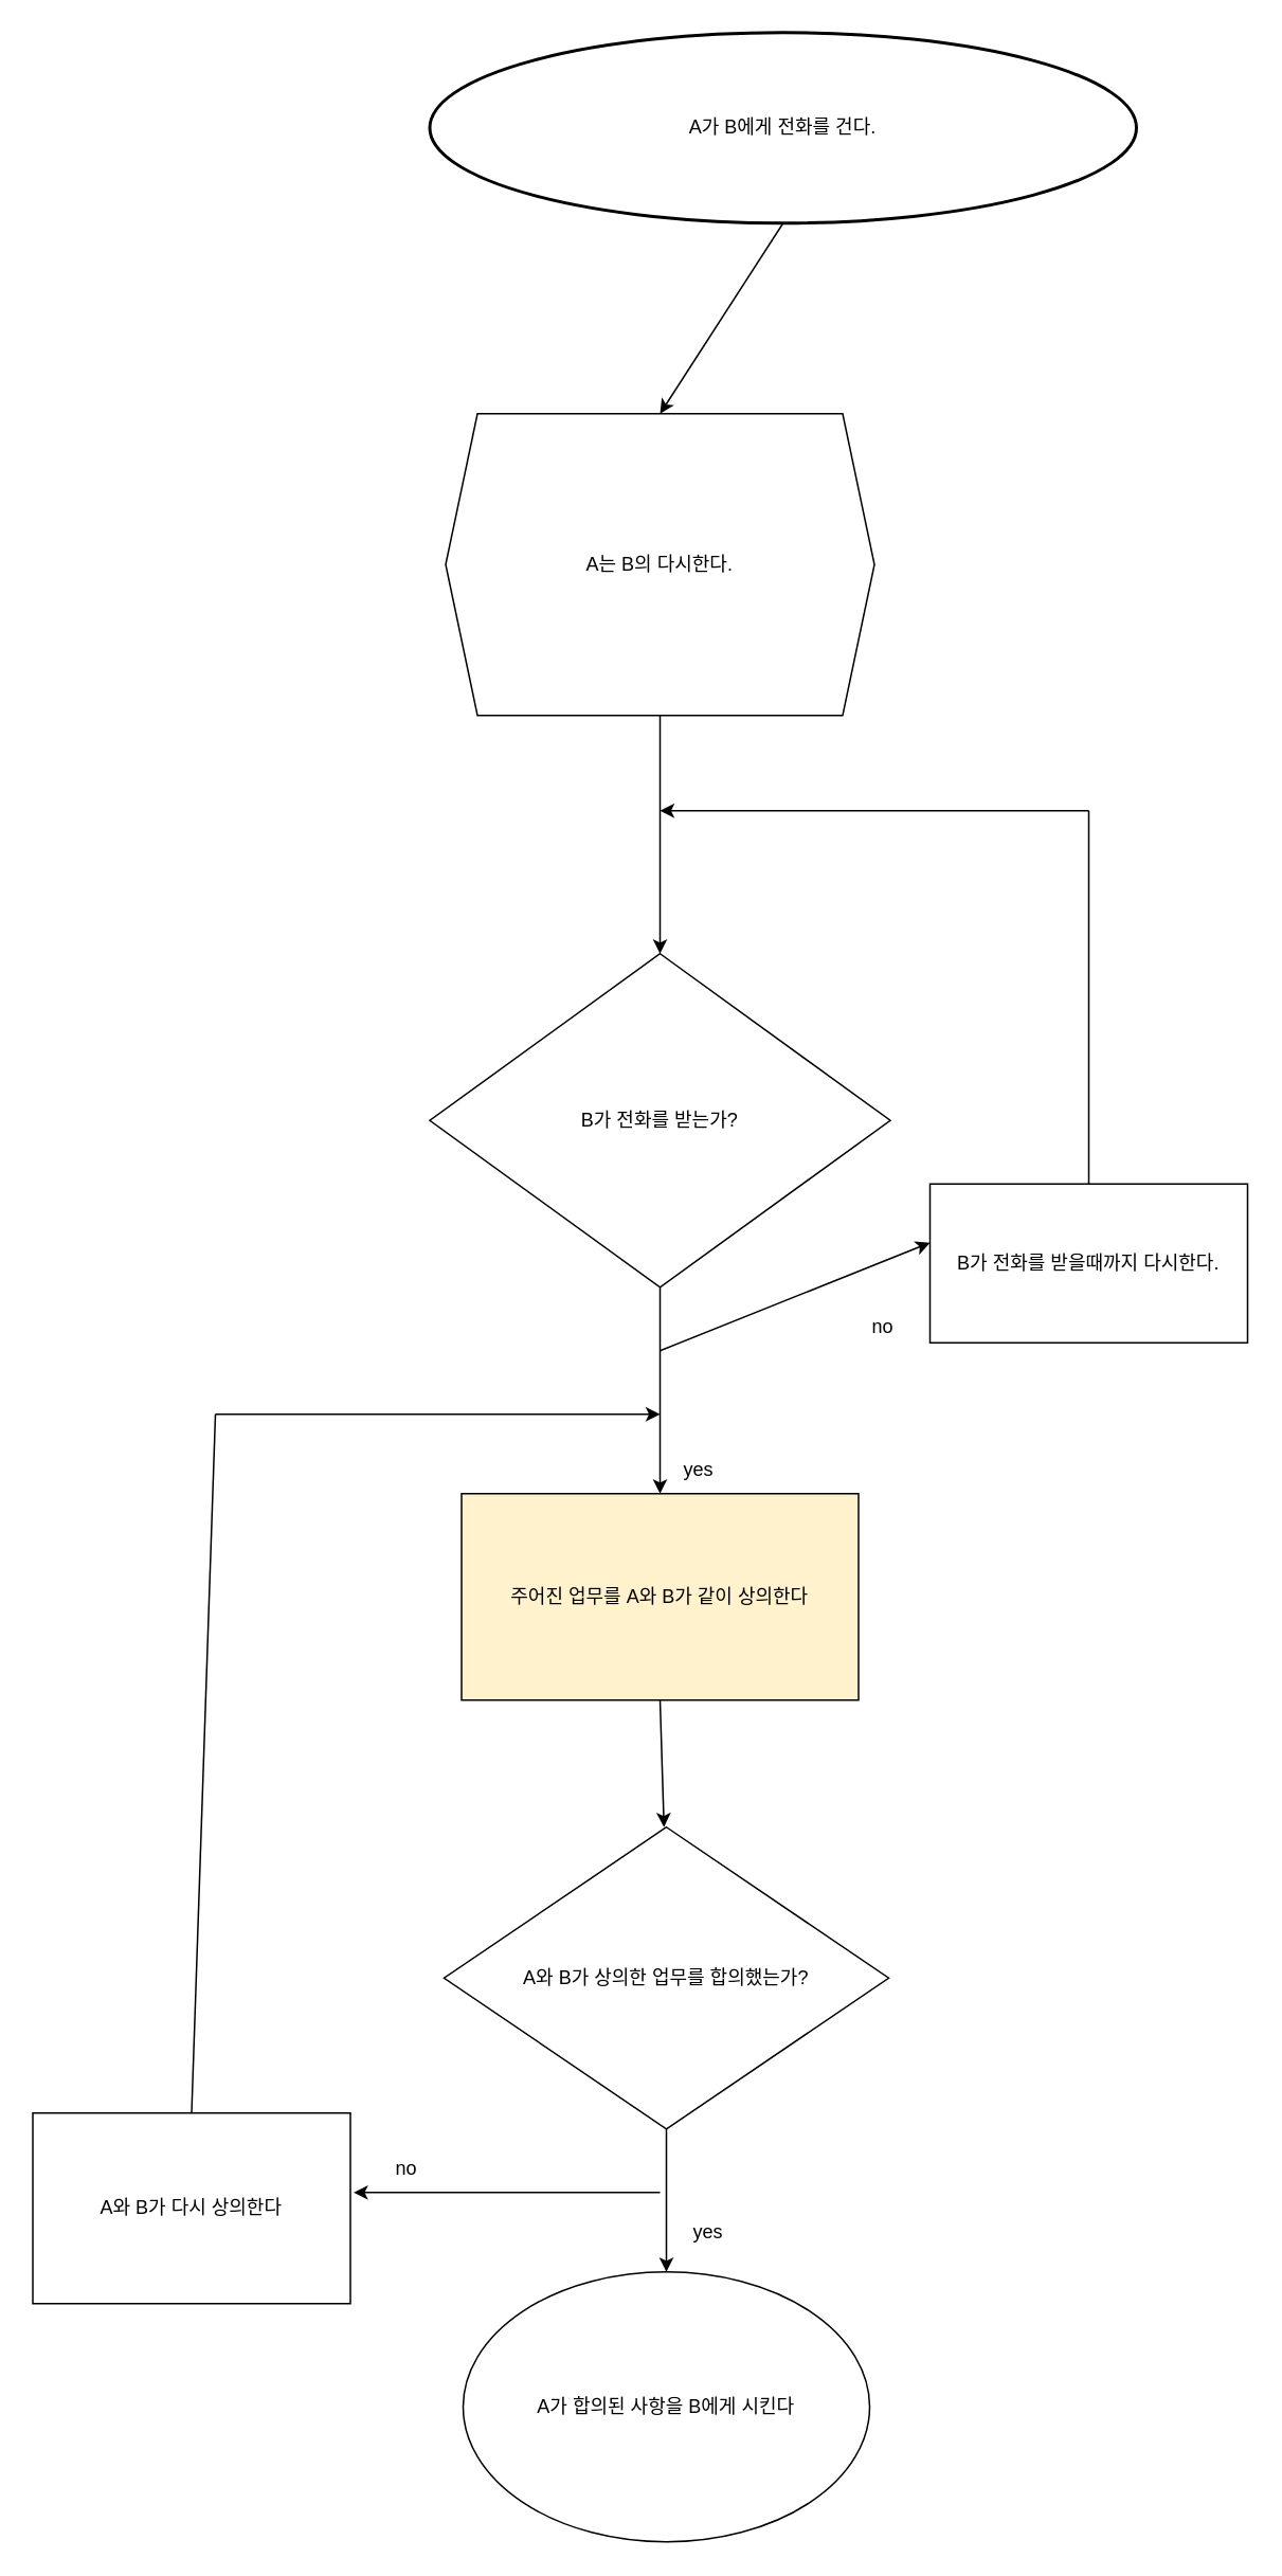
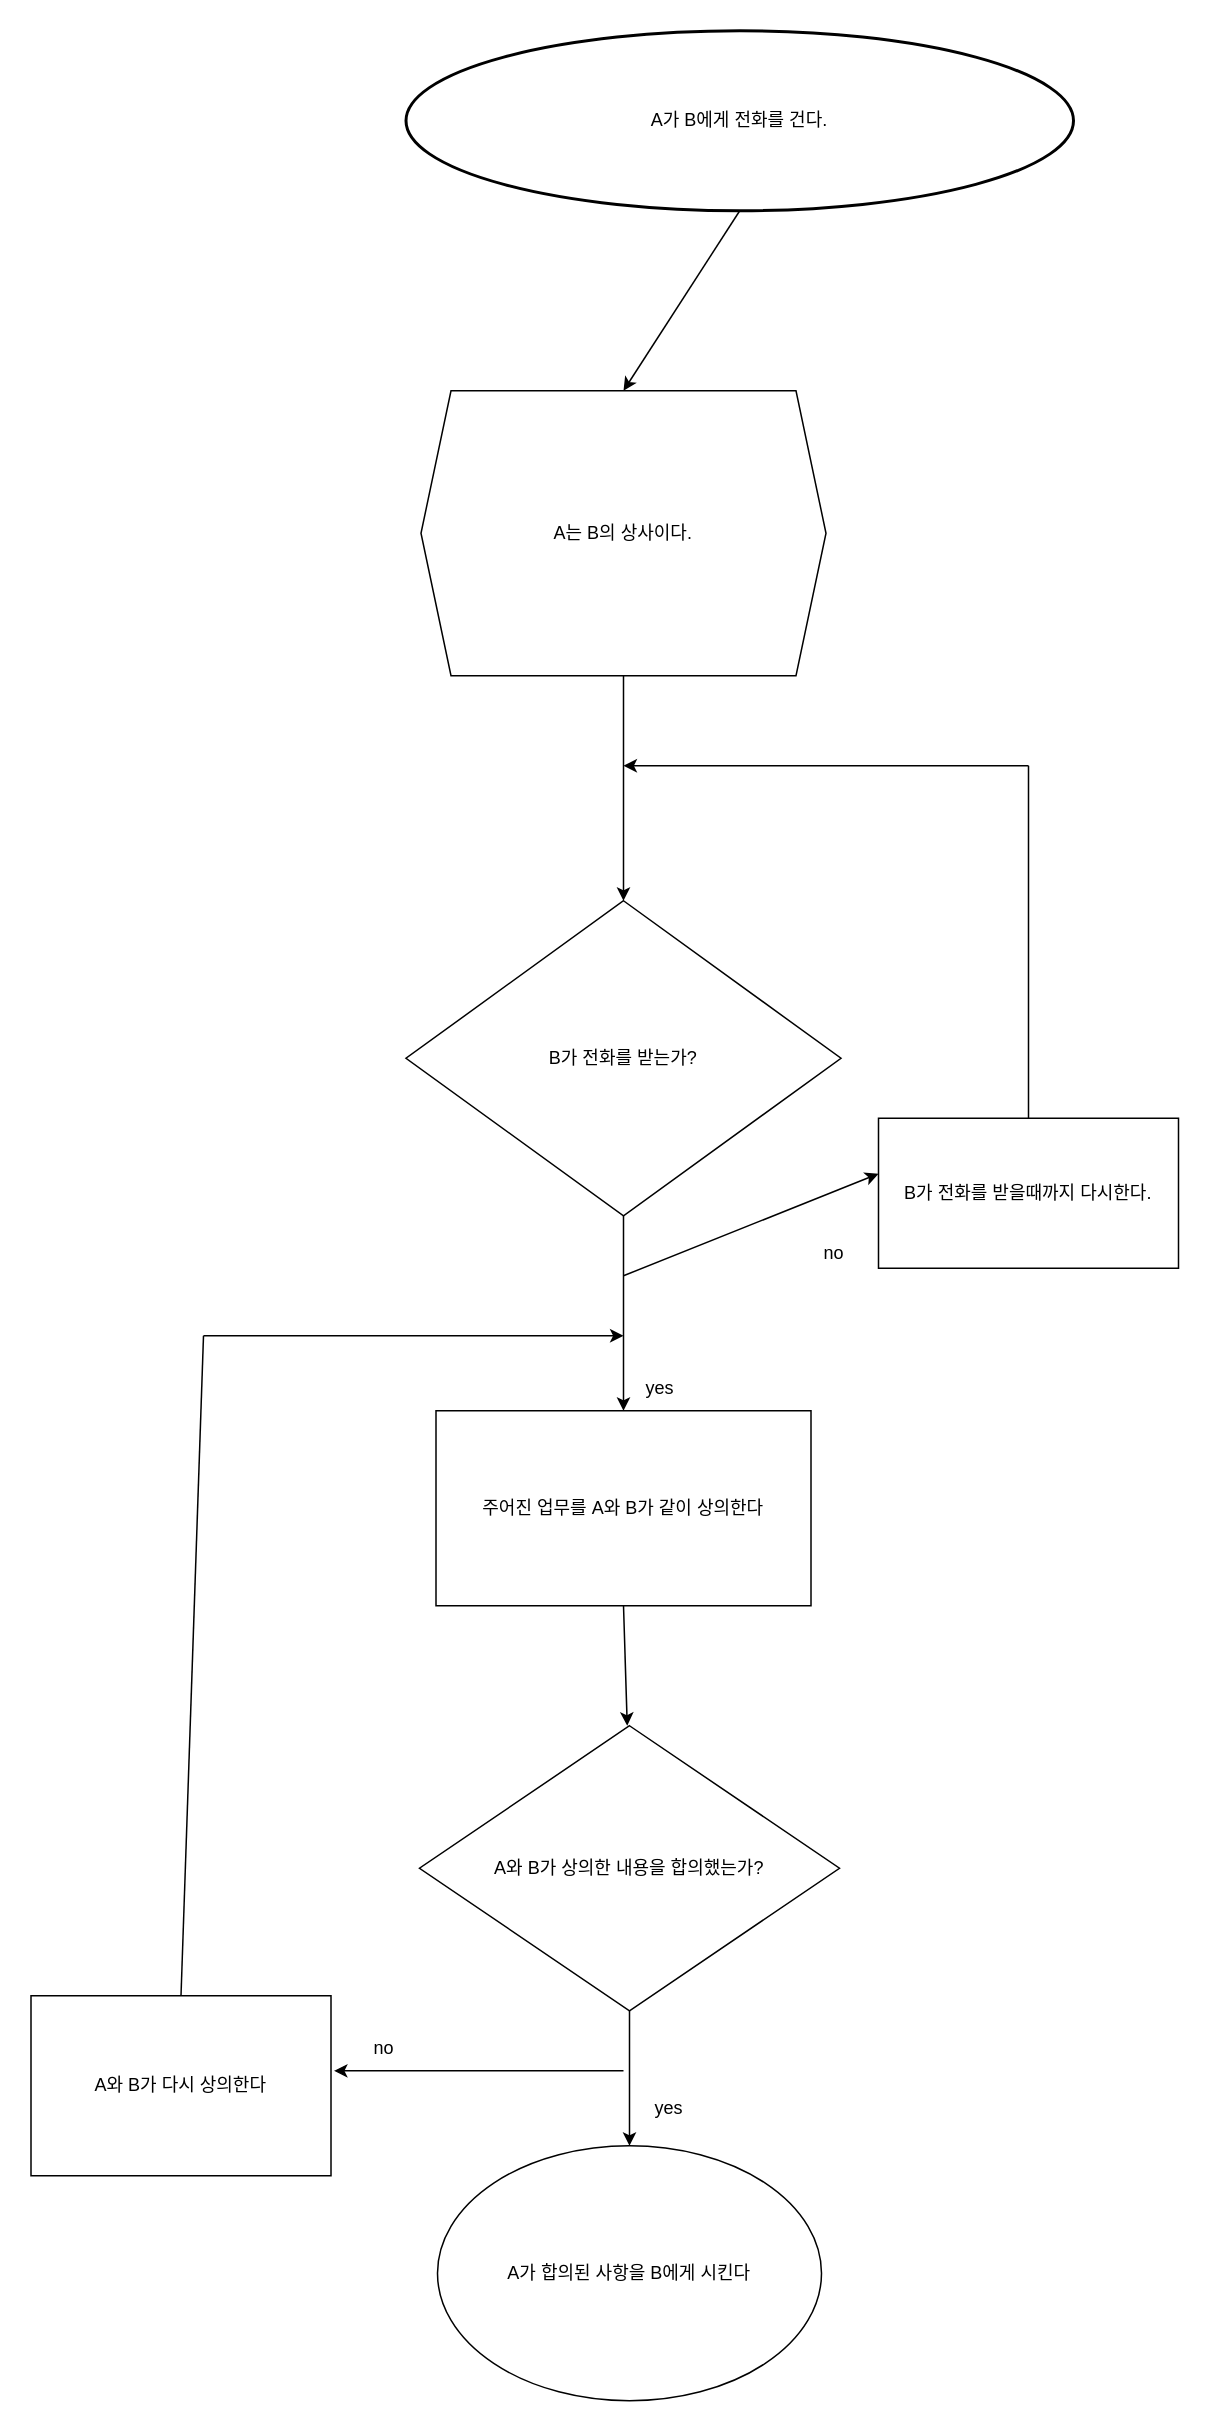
- <mxCell id="4" value="A는 B의 다시한다." style="shape=hexagon;perimeter=hexagonPerimeter2;whiteSpace=wrap;html=1;fixedSize=1;" vertex="1" parent="1"><mxGeometry x="280" y="260" width="270" height="190" as="geometry" /></mxCell>
+ <mxCell id="4" value="A는 B의 상사이다." style="shape=hexagon;perimeter=hexagonPerimeter2;whiteSpace=wrap;html=1;fixedSize=1;" vertex="1" parent="1"><mxGeometry x="280" y="260" width="270" height="190" as="geometry" /></mxCell>
- <mxCell id="14" value="주어진 업무를 A와 B가 같이 상의한다" style="rounded=0;whiteSpace=wrap;html=1;fillColor=#fff2cc;" vertex="1" parent="1"><mxGeometry x="290" y="940" width="250" height="130" as="geometry" /></mxCell>
+ <mxCell id="14" value="주어진 업무를 A와 B가 같이 상의한다" style="rounded=0;whiteSpace=wrap;html=1;" vertex="1" parent="1"><mxGeometry x="290" y="940" width="250" height="130" as="geometry" /></mxCell>
- <mxCell id="21" value="A와 B가 상의한 업무를 합의했는가?" style="rhombus;whiteSpace=wrap;html=1;" vertex="1" parent="1"><mxGeometry x="279" y="1150" width="280" height="190" as="geometry" /></mxCell>
+ <mxCell id="21" value="A와 B가 상의한 내용을 합의했는가?" style="rhombus;whiteSpace=wrap;html=1;" vertex="1" parent="1"><mxGeometry x="279" y="1150" width="280" height="190" as="geometry" /></mxCell>
